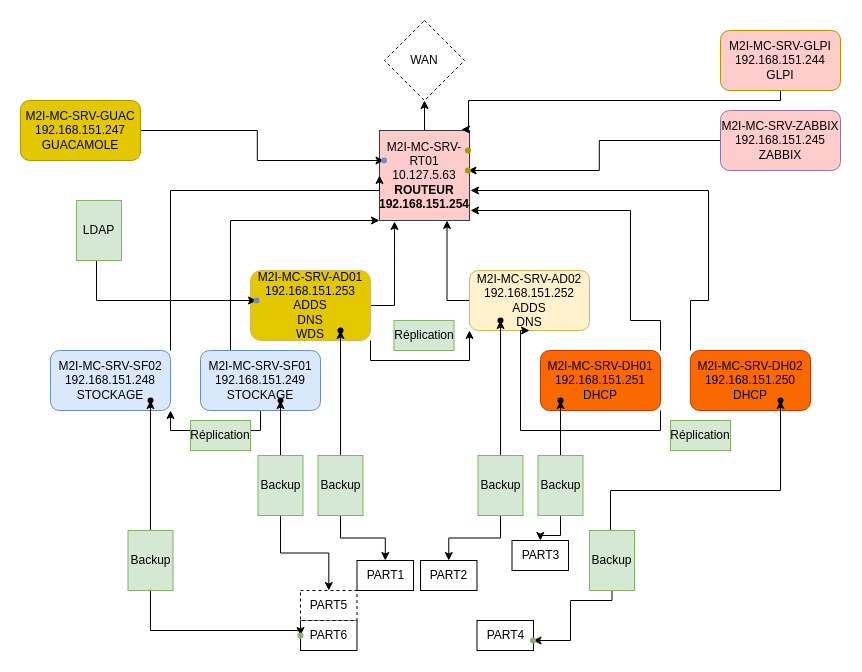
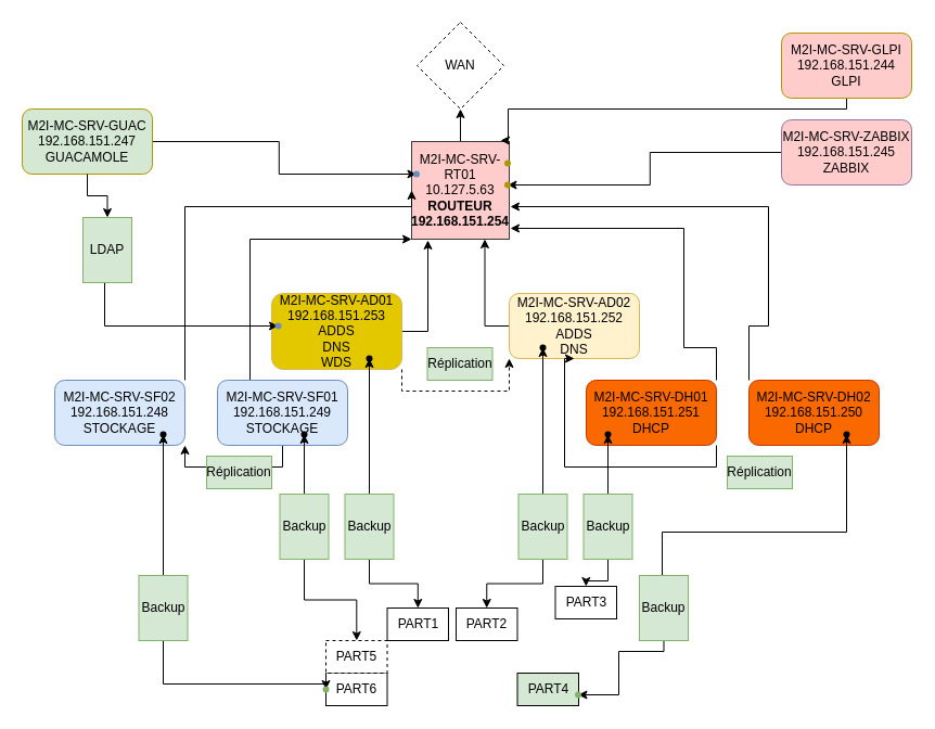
- <mxCell id="57" value="M2I-MC-SRV-GUAC&lt;br&gt;192.168.151.247&lt;br&gt;GUACAMOLE" style="rounded=1;whiteSpace=wrap;html=1;fillColor=#e3c800;strokeColor=#B09500;fontColor=#000000;" parent="1" vertex="1"><mxGeometry x="20" y="100" width="120" height="60" as="geometry" /></mxCell>
+ <mxCell id="57" value="M2I-MC-SRV-GUAC&lt;br&gt;192.168.151.247&lt;br&gt;GUACAMOLE" style="rounded=1;whiteSpace=wrap;html=1;fillColor=#d5e8d4;strokeColor=#B09500;fontColor=#000000;" parent="1" vertex="1"><mxGeometry x="20" y="100" width="120" height="60" as="geometry" /></mxCell>
+ <mxCell id="60" value="" style="edgeStyle=orthogonalEdgeStyle;rounded=0;orthogonalLoop=1;jettySize=auto;html=1;" parent="1" source="57" target="61" edge="1"><mxGeometry relative="1" as="geometry"><mxPoint x="96" y="160" as="sourcePoint" /><mxPoint x="256" y="300" as="targetPoint" /><Array as="points" /></mxGeometry></mxCell>
- <mxCell id="5" style="edgeStyle=orthogonalEdgeStyle;rounded=0;orthogonalLoop=1;jettySize=auto;html=1;exitX=1;exitY=1;exitDx=0;exitDy=0;entryX=0;entryY=1;entryDx=0;entryDy=0;" parent="1" source="6" target="8" edge="1"><mxGeometry relative="1" as="geometry" /></mxCell>
+ <mxCell id="5" style="edgeStyle=orthogonalEdgeStyle;rounded=0;orthogonalLoop=1;jettySize=auto;html=1;exitX=1;exitY=1;exitDx=0;exitDy=0;entryX=0;entryY=1;entryDx=0;entryDy=0;dashed=1;" parent="1" source="6" target="8" edge="1"><mxGeometry relative="1" as="geometry" /></mxCell>
- <mxCell id="31" value="PART4" style="rounded=0;whiteSpace=wrap;html=1;" parent="1" vertex="1"><mxGeometry x="476.5" y="620" width="56.5" height="30" as="geometry" /></mxCell>
+ <mxCell id="31" value="PART4" style="rounded=0;whiteSpace=wrap;html=1;fillColor=#d5e8d4;" parent="1" vertex="1"><mxGeometry x="476.5" y="620" width="56.5" height="30" as="geometry" /></mxCell>
